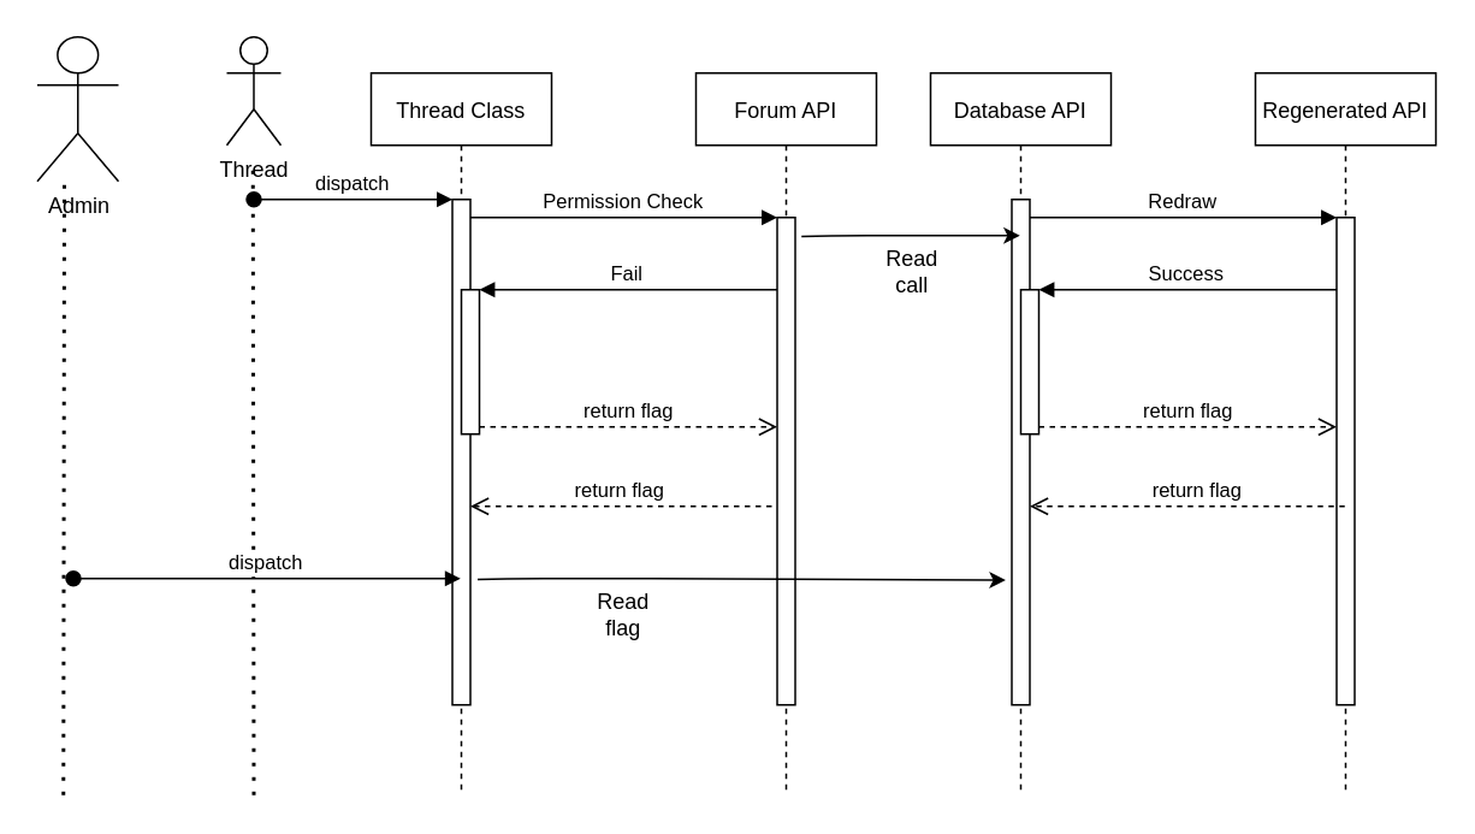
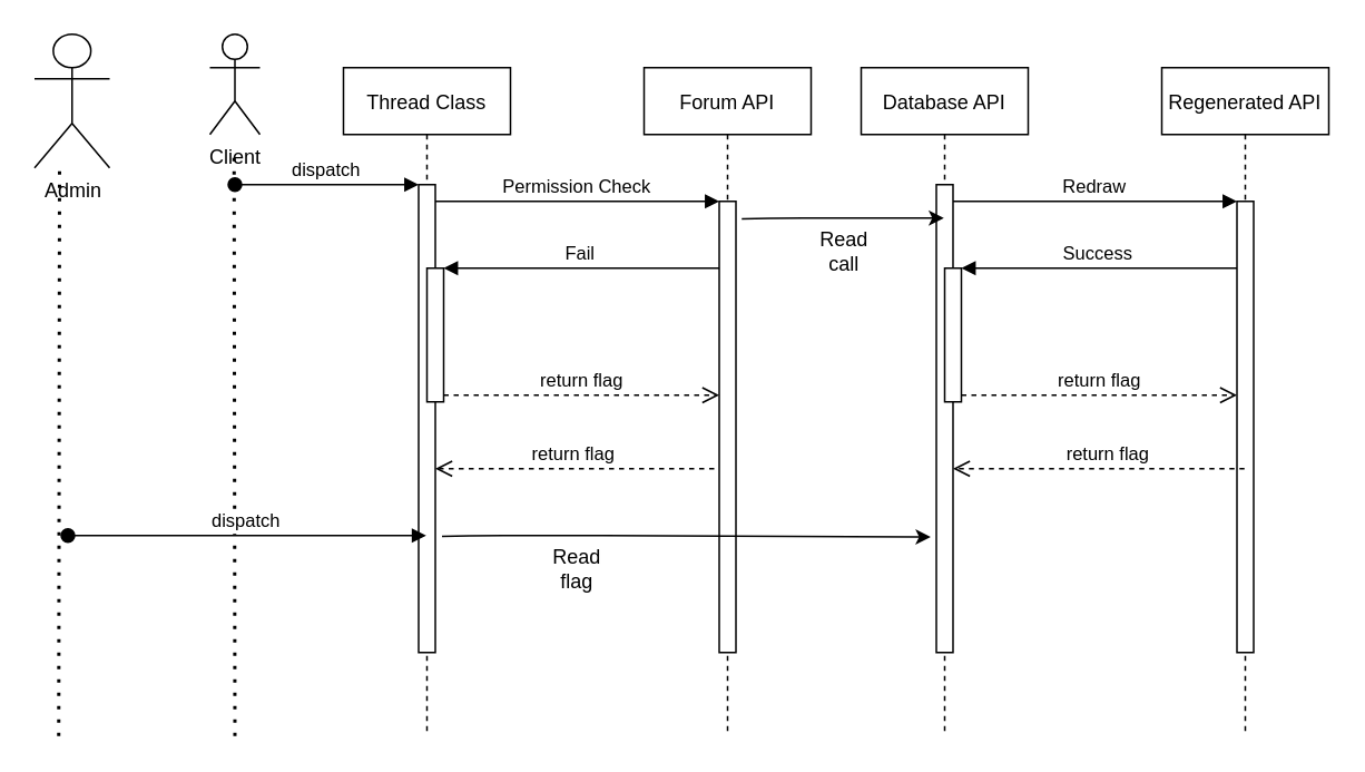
- <mxCell id="13" value="Thread" style="shape=umlActor;verticalLabelPosition=bottom;verticalAlign=top;html=1;outlineConnect=0;" vertex="1" parent="1"><mxGeometry x="125" y="20" width="30" height="60" as="geometry" /></mxCell>
+ <mxCell id="13" value="Client" style="shape=umlActor;verticalLabelPosition=bottom;verticalAlign=top;html=1;outlineConnect=0;" vertex="1" parent="1"><mxGeometry x="125" y="20" width="30" height="60" as="geometry" /></mxCell>
